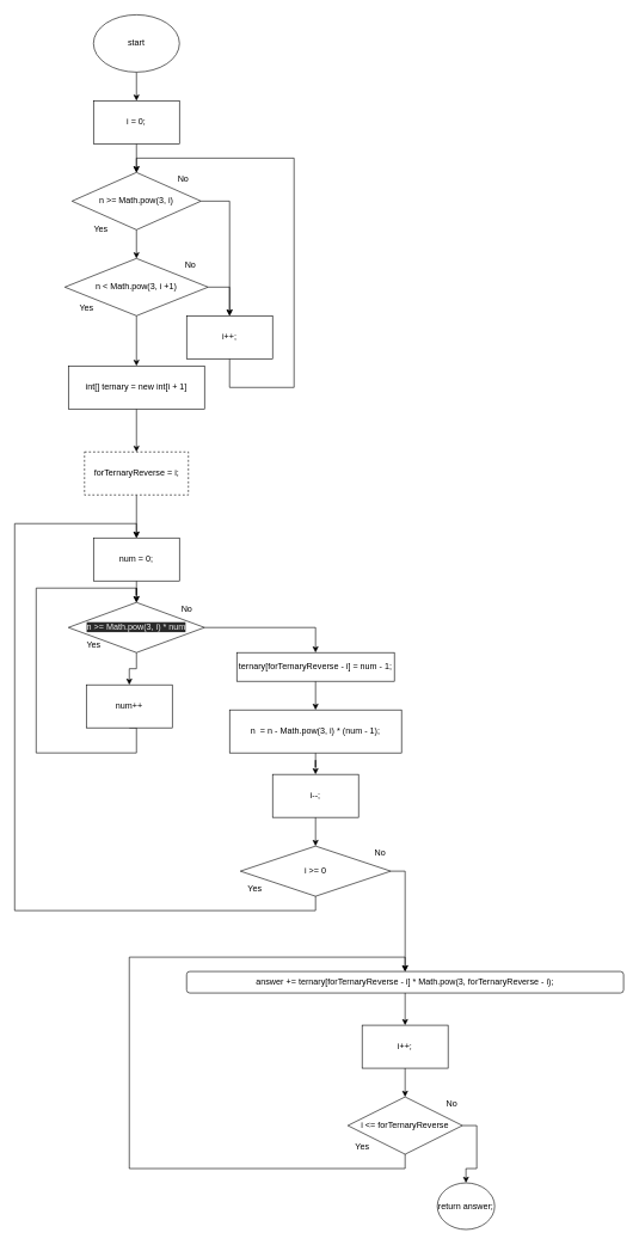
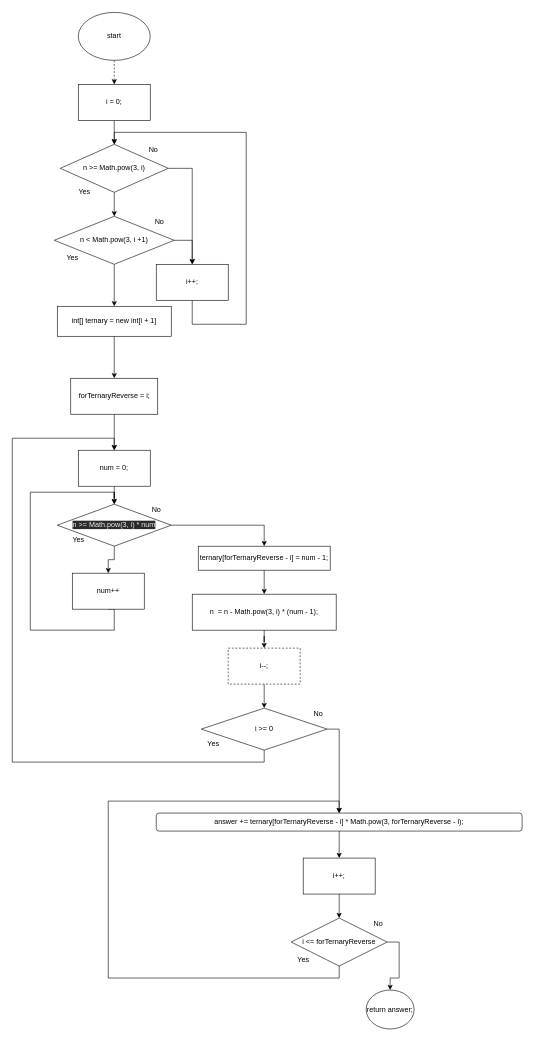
- <mxCell id="2" value="" style="edgeStyle=orthogonalEdgeStyle;rounded=0;orthogonalLoop=1;jettySize=auto;html=1;" parent="1" source="3" target="5" edge="1"><mxGeometry relative="1" as="geometry" /></mxCell>
+ <mxCell id="2" value="" style="edgeStyle=orthogonalEdgeStyle;rounded=0;orthogonalLoop=1;jettySize=auto;html=1;dashed=1;" parent="1" source="3" target="5" edge="1"><mxGeometry relative="1" as="geometry" /></mxCell>
- <mxCell id="20" value="int[] ternary = new int[i + 1]" style="whiteSpace=wrap;html=1;" parent="1" vertex="1"><mxGeometry x="95" y="510" width="190" height="60" as="geometry" /></mxCell>
+ <mxCell id="20" value="int[] ternary = new int[i + 1]" style="whiteSpace=wrap;html=1;" parent="1" vertex="1"><mxGeometry x="95" y="510" width="190" height="50" as="geometry" /></mxCell>
- <mxCell id="32" value="forTernaryReverse = i;" style="whiteSpace=wrap;html=1;dashed=1;" parent="1" vertex="1"><mxGeometry x="117.5" y="630" width="145" height="60" as="geometry" /></mxCell>
+ <mxCell id="32" value="forTernaryReverse = i;" style="whiteSpace=wrap;html=1;" parent="1" vertex="1"><mxGeometry x="117.5" y="630" width="145" height="60" as="geometry" /></mxCell>
- <mxCell id="36" value="i--;" style="whiteSpace=wrap;html=1;" parent="1" vertex="1"><mxGeometry x="380" y="1080" width="120" height="60" as="geometry" /></mxCell>
+ <mxCell id="36" value="i--;" style="whiteSpace=wrap;html=1;dashed=1;" parent="1" vertex="1"><mxGeometry x="380" y="1080" width="120" height="60" as="geometry" /></mxCell>
